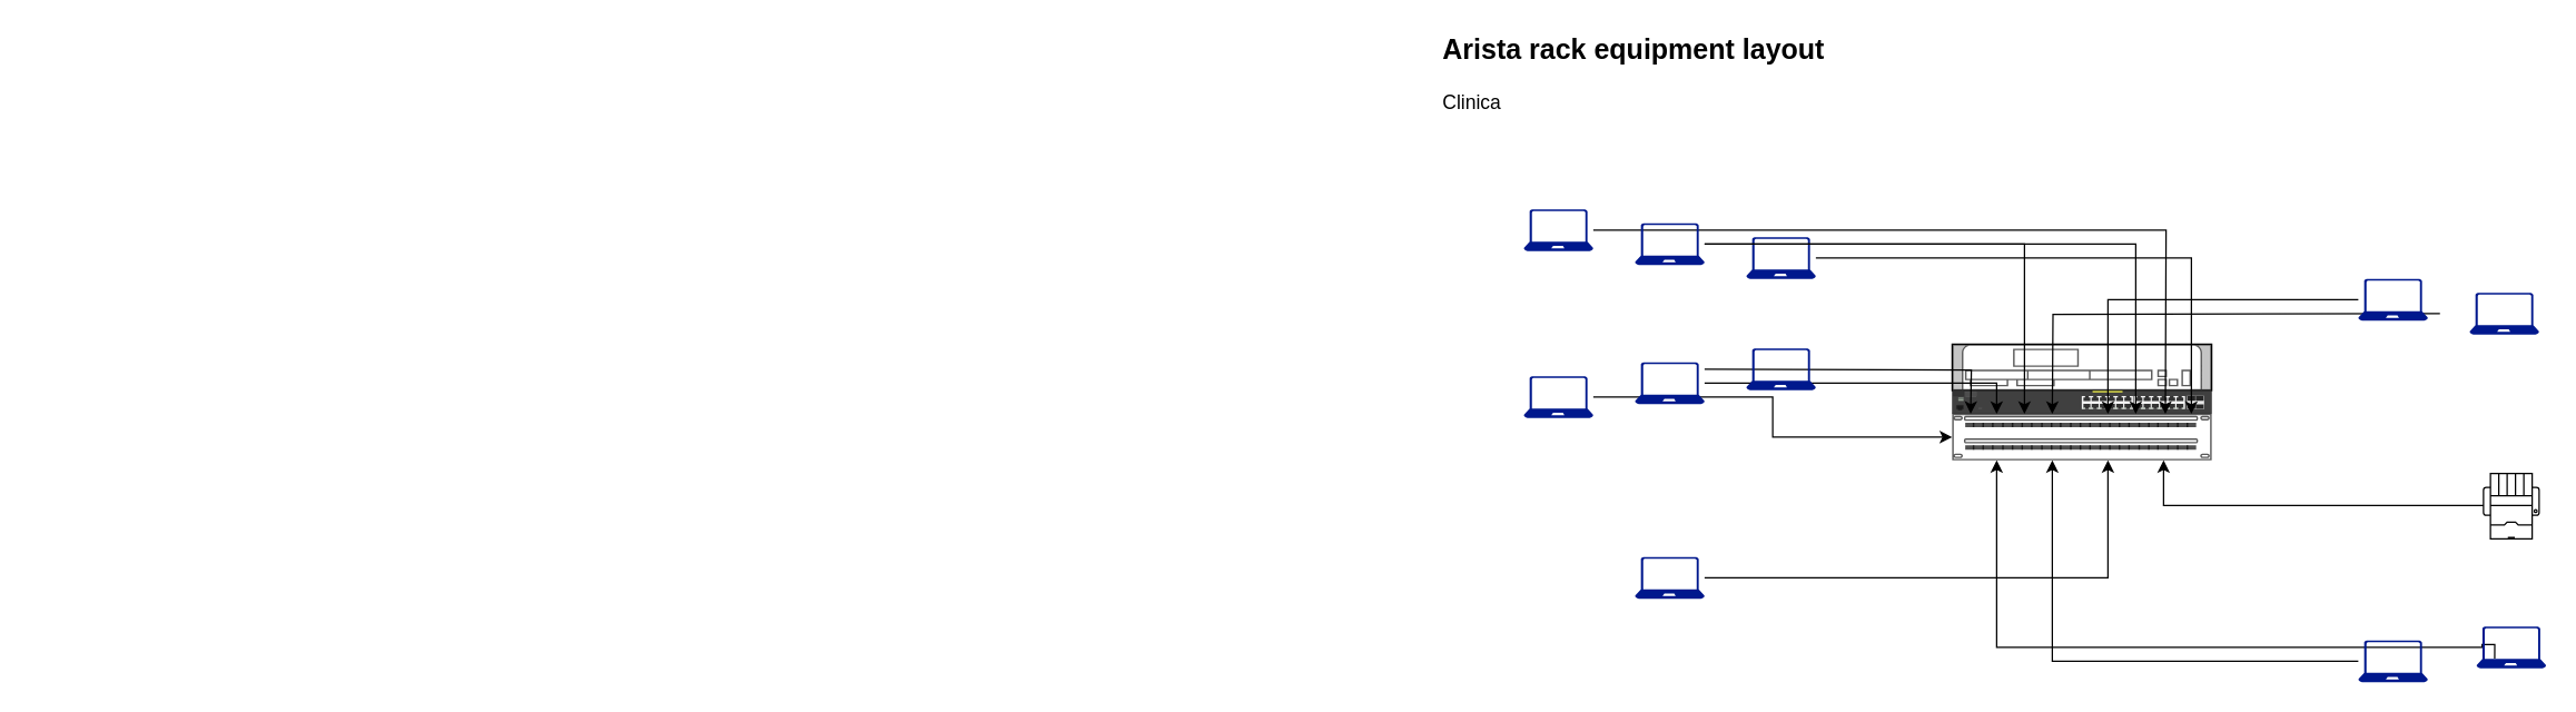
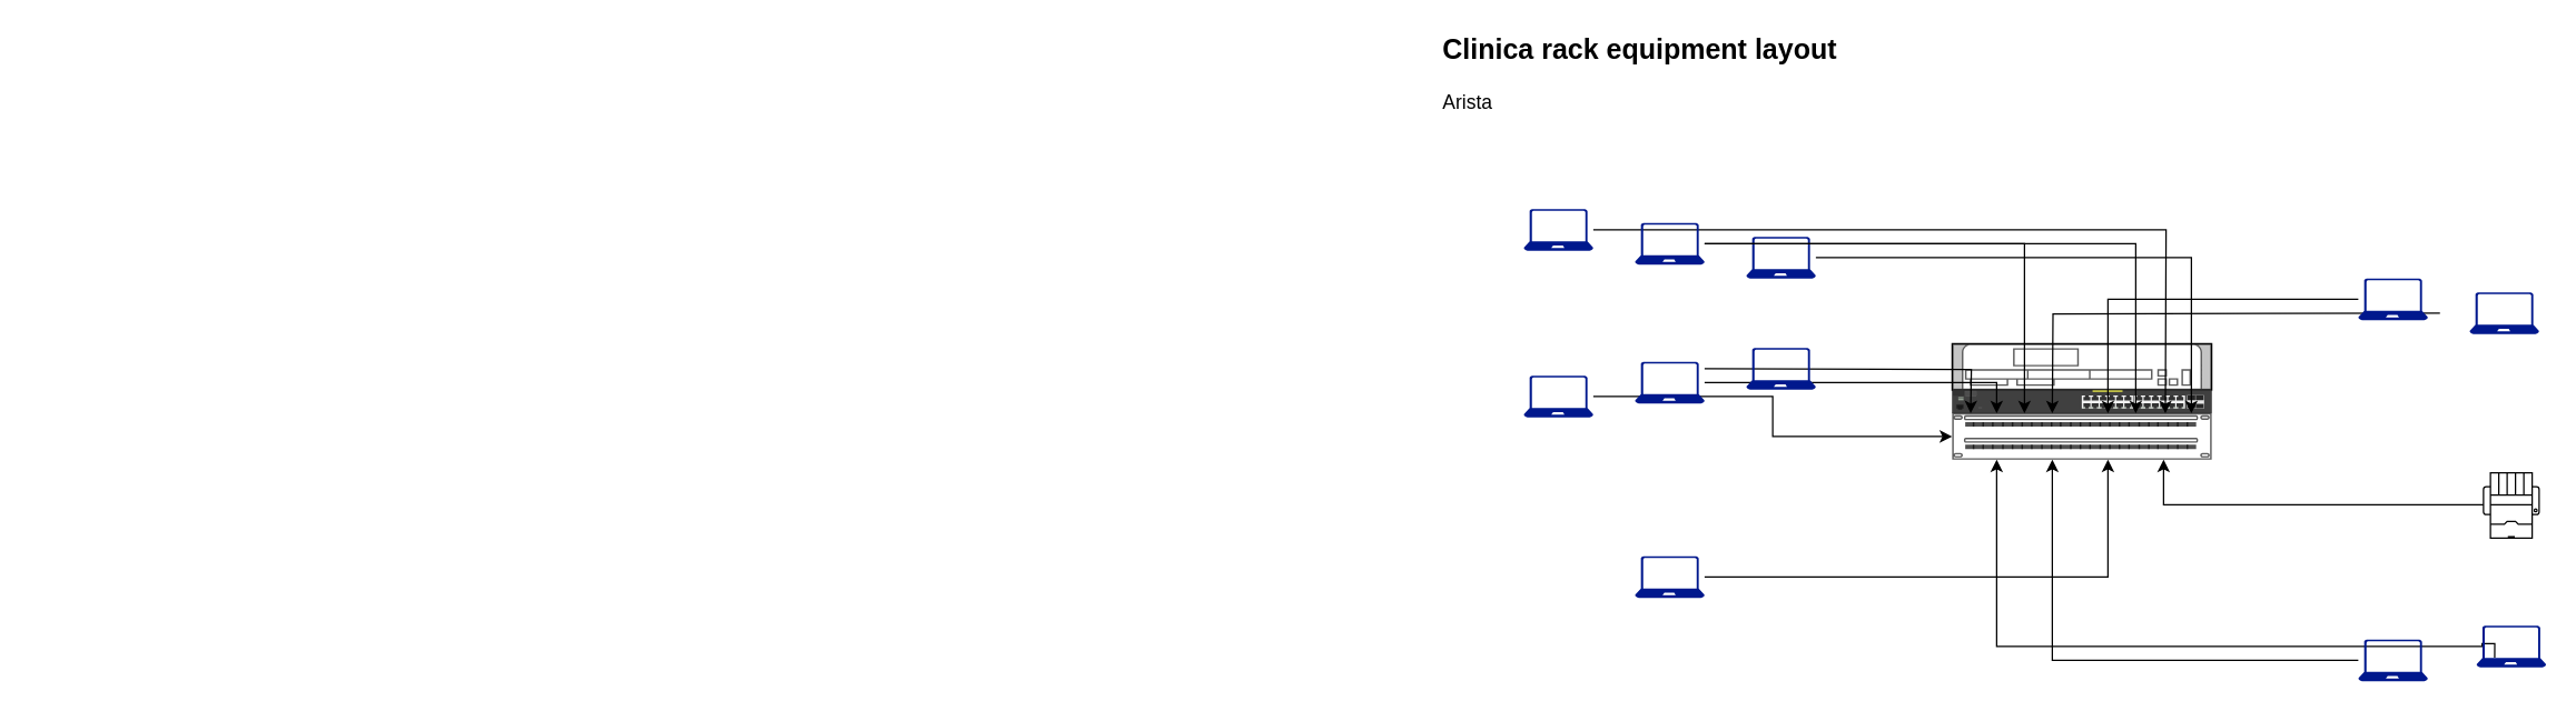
- <mxCell id="13" value="Arista rack equipment layout" style="text;html=1;resizable=1;points=[];autosize=0;align=left;verticalAlign=top;spacingTop=-4;fontSize=20;fontStyle=1" parent="1" vertex="1"><mxGeometry x="1035" y="20" width="580" height="30" as="geometry" /></mxCell>
+ <mxCell id="13" value="Clinica rack equipment layout" style="text;html=1;resizable=1;points=[];autosize=0;align=left;verticalAlign=top;spacingTop=-4;fontSize=20;fontStyle=1" parent="1" vertex="1"><mxGeometry x="1035" y="20" width="580" height="30" as="geometry" /></mxCell>
- <mxCell id="14" value="Clinica" style="text;html=1;resizable=1;points=[];autosize=0;align=left;verticalAlign=middle;spacingTop=-4;fontSize=14;fontStyle=0" parent="1" vertex="1"><mxGeometry x="1035" y="60" width="580" height="30" as="geometry" /></mxCell>
+ <mxCell id="14" value="Arista" style="text;html=1;resizable=1;points=[];autosize=0;align=left;verticalAlign=middle;spacingTop=-4;fontSize=14;fontStyle=0" parent="1" vertex="1"><mxGeometry x="1035" y="60" width="580" height="30" as="geometry" /></mxCell>
